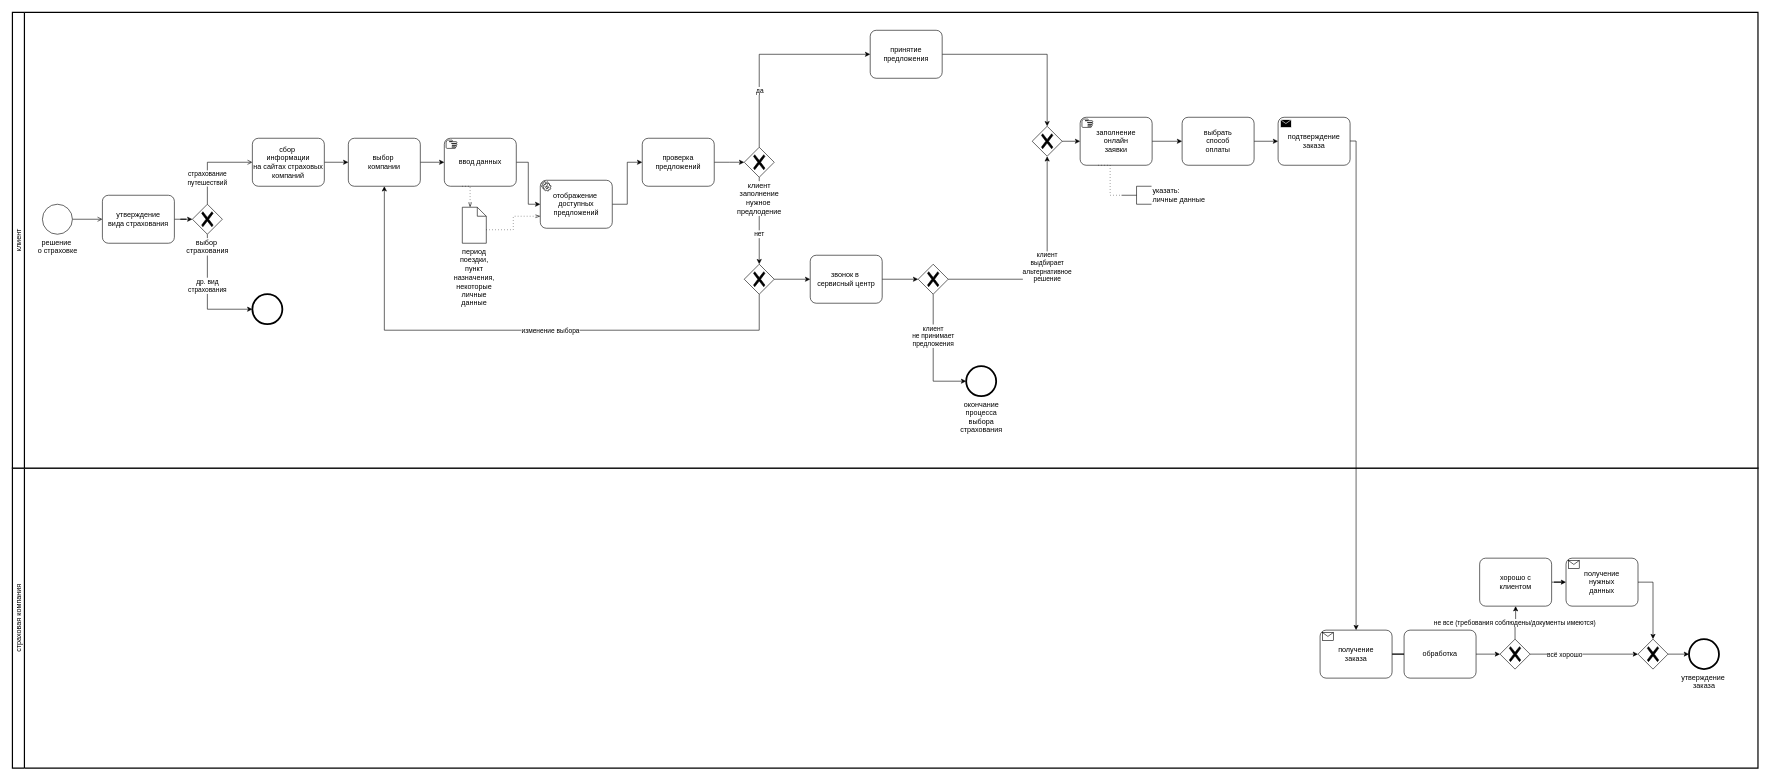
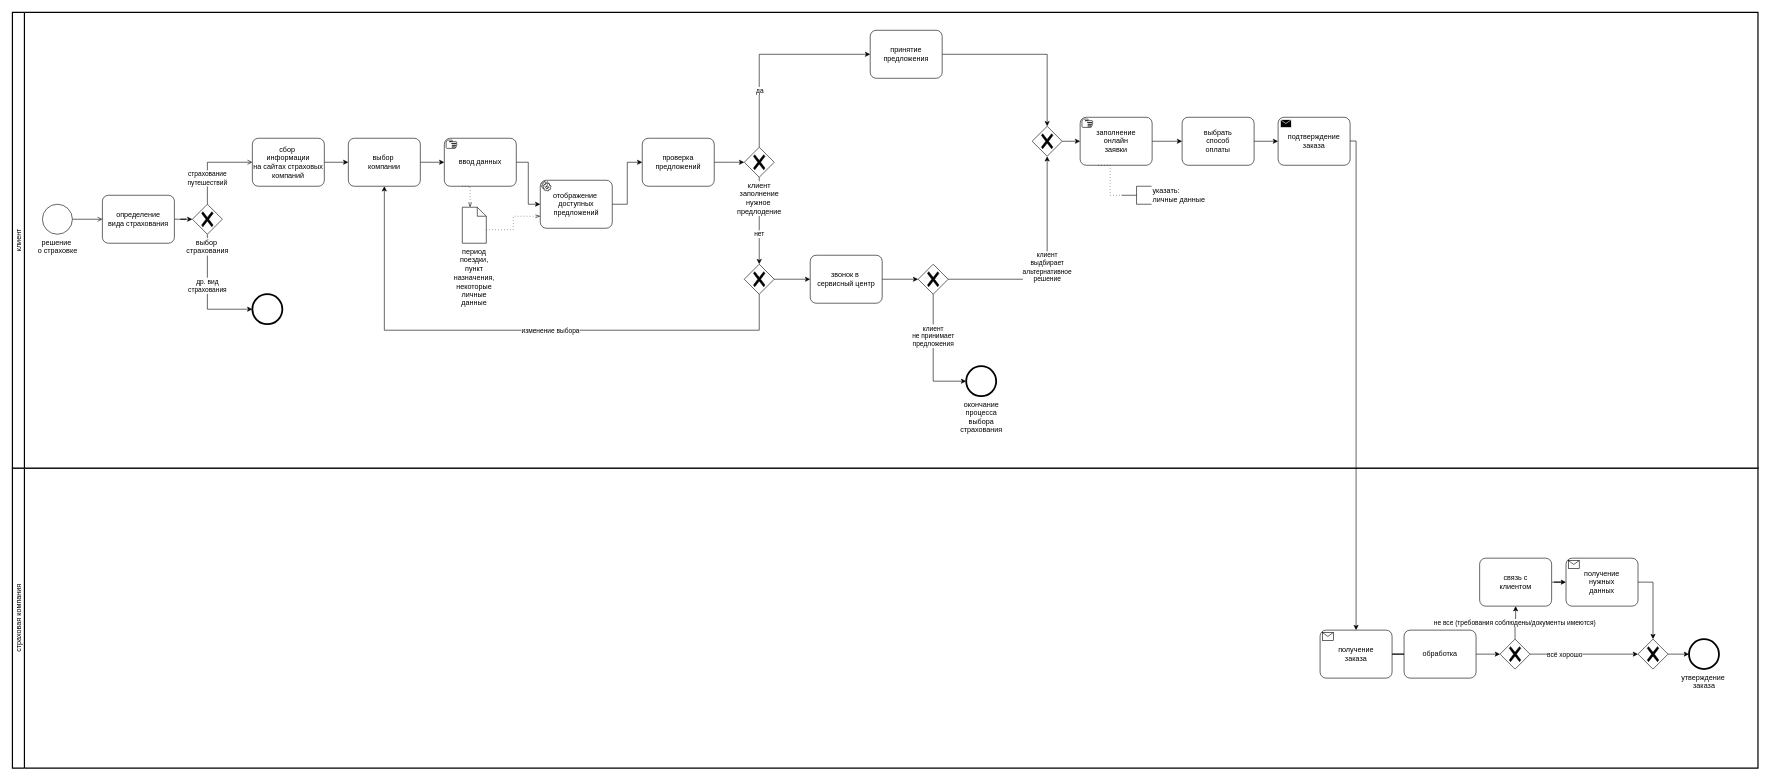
- <mxCell id="20" value="утверждение&lt;br&gt;вида страхования" style="points=[[0.25,0,0],[0.5,0,0],[0.75,0,0],[1,0.25,0],[1,0.5,0],[1,0.75,0],[0.75,1,0],[0.5,1,0],[0.25,1,0],[0,0.75,0],[0,0.5,0],[0,0.25,0]];shape=mxgraph.bpmn.task;whiteSpace=wrap;rectStyle=rounded;size=10;html=1;taskMarker=abstract;" vertex="1" parent="1"><mxGeometry x="170" y="325" width="120" height="80" as="geometry" /></mxCell>
+ <mxCell id="20" value="определение&lt;br&gt;вида страхования" style="points=[[0.25,0,0],[0.5,0,0],[0.75,0,0],[1,0.25,0],[1,0.5,0],[1,0.75,0],[0.75,1,0],[0.5,1,0],[0.25,1,0],[0,0.75,0],[0,0.5,0],[0,0.25,0]];shape=mxgraph.bpmn.task;whiteSpace=wrap;rectStyle=rounded;size=10;html=1;taskMarker=abstract;" vertex="1" parent="1"><mxGeometry x="170" y="325" width="120" height="80" as="geometry" /></mxCell>
- <mxCell id="65" value="хорошо с&lt;br&gt;клиентом" style="points=[[0.25,0,0],[0.5,0,0],[0.75,0,0],[1,0.25,0],[1,0.5,0],[1,0.75,0],[0.75,1,0],[0.5,1,0],[0.25,1,0],[0,0.75,0],[0,0.5,0],[0,0.25,0]];shape=mxgraph.bpmn.task;whiteSpace=wrap;rectStyle=rounded;size=10;html=1;taskMarker=abstract;" vertex="1" parent="1"><mxGeometry x="2466" y="930" width="120" height="80" as="geometry" /></mxCell>
+ <mxCell id="65" value="связь с&lt;br&gt;клиентом" style="points=[[0.25,0,0],[0.5,0,0],[0.75,0,0],[1,0.25,0],[1,0.5,0],[1,0.75,0],[0.75,1,0],[0.5,1,0],[0.25,1,0],[0,0.75,0],[0,0.5,0],[0,0.25,0]];shape=mxgraph.bpmn.task;whiteSpace=wrap;rectStyle=rounded;size=10;html=1;taskMarker=abstract;" vertex="1" parent="1"><mxGeometry x="2466" y="930" width="120" height="80" as="geometry" /></mxCell>
